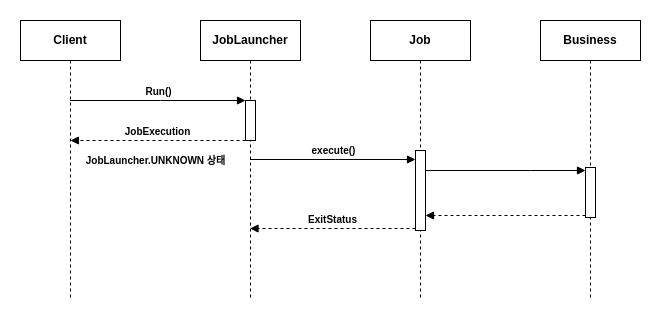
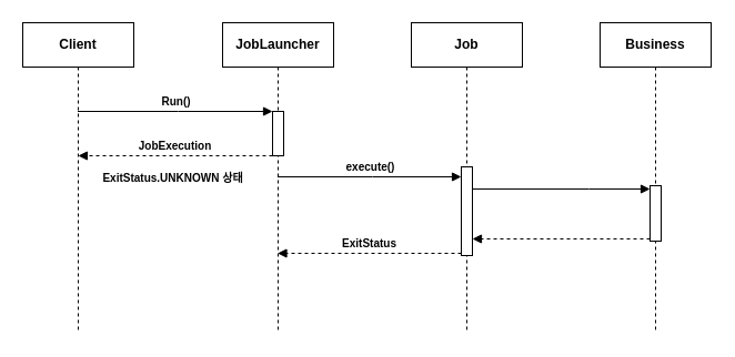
- <mxCell id="15" value="&lt;font style=&quot;font-size: 10px;&quot;&gt;&lt;b&gt;JobLauncher.UNKNOWN 상태&lt;/b&gt;&lt;/font&gt;" style="text;html=1;align=center;verticalAlign=middle;resizable=0;points=[];autosize=1;strokeColor=none;fillColor=none;" vertex="1" parent="1"><mxGeometry x="80" y="145" width="150" height="30" as="geometry" /></mxCell>
+ <mxCell id="15" value="&lt;font style=&quot;font-size: 10px;&quot;&gt;&lt;b&gt;ExitStatus.UNKNOWN 상태&lt;/b&gt;&lt;/font&gt;" style="text;html=1;align=center;verticalAlign=middle;resizable=0;points=[];autosize=1;strokeColor=none;fillColor=none;" vertex="1" parent="1"><mxGeometry x="80" y="145" width="150" height="30" as="geometry" /></mxCell>
